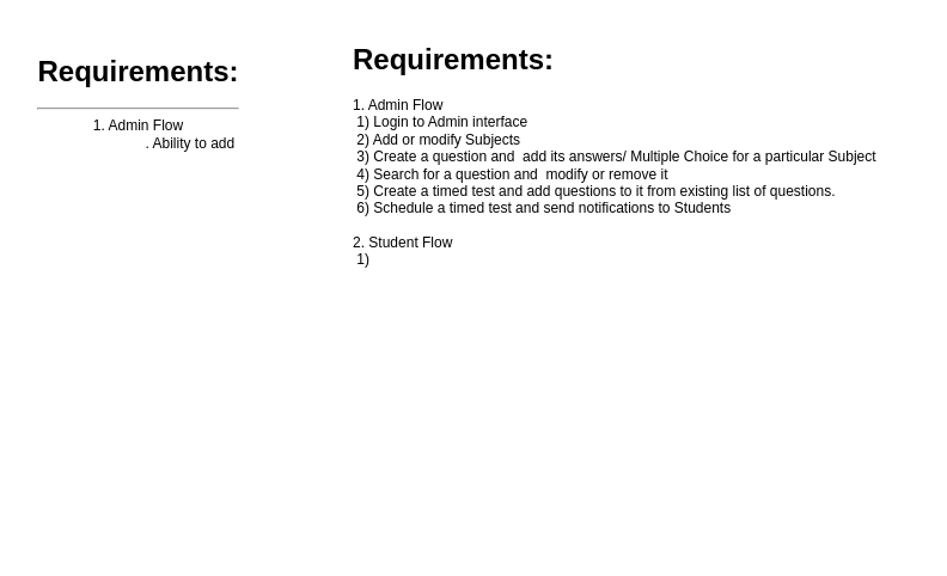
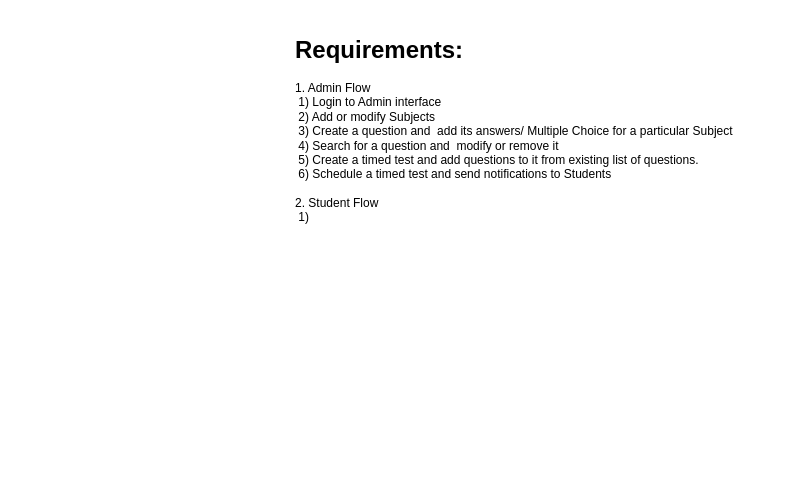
- <mxCell id="2" value="&lt;h1&gt;Requirements:&lt;/h1&gt;&lt;div&gt;&lt;hr id=&quot;null&quot;&gt;1. Admin Flow&lt;/div&gt;&lt;div style=&quot;text-align: right;&quot;&gt;. Ability to add&amp;nbsp;&lt;/div&gt;&lt;div&gt;&lt;br&gt;&lt;/div&gt;" style="text;html=1;align=center;verticalAlign=middle;resizable=0;points=[];autosize=1;strokeColor=none;fillColor=none;" vertex="1" parent="1"><mxGeometry width="190" height="130" as="geometry" x="20" y="20" /></mxCell>
